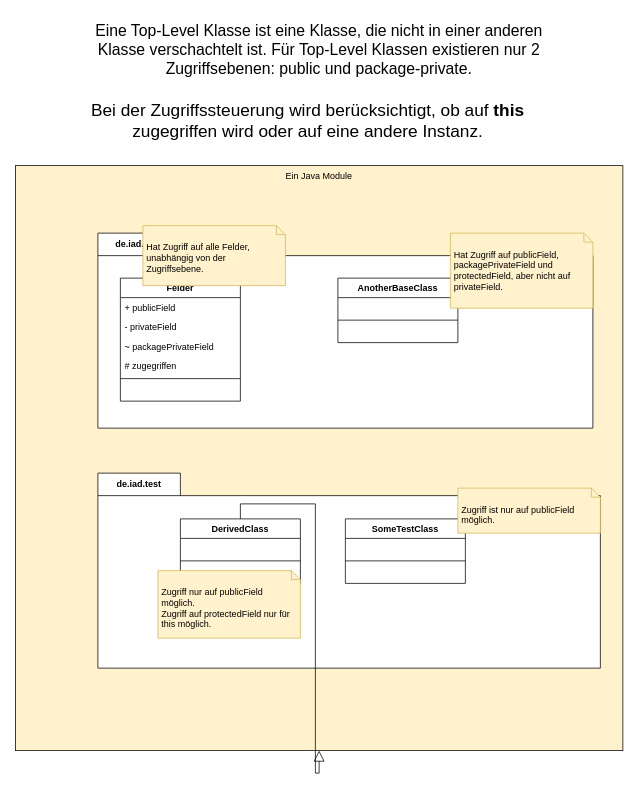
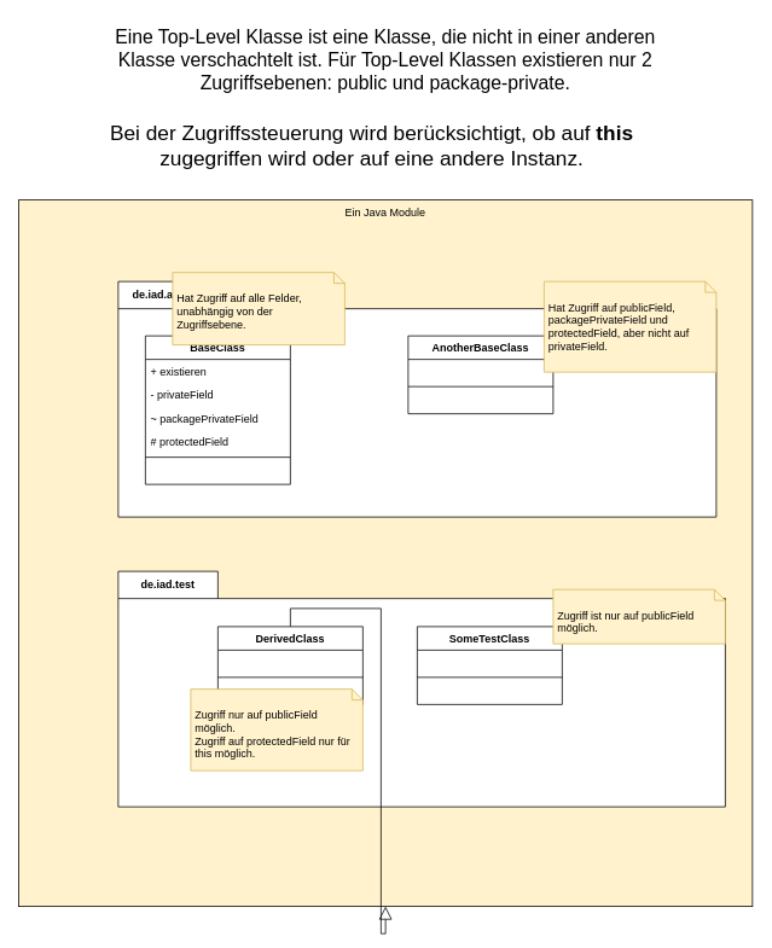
- <mxCell id="3" value="de.iad.wird" style="shape=folder;fontStyle=1;tabWidth=110;tabHeight=30;tabPosition=left;html=1;boundedLbl=1;labelInHeader=1;container=1;collapsible=0;recursiveResize=0;whiteSpace=wrap;" vertex="1" parent="1"><mxGeometry x="130" y="310" width="660" height="260" as="geometry" /></mxCell>
+ <mxCell id="3" value="de.iad.access" style="shape=folder;fontStyle=1;tabWidth=110;tabHeight=30;tabPosition=left;html=1;boundedLbl=1;labelInHeader=1;container=1;collapsible=0;recursiveResize=0;whiteSpace=wrap;" vertex="1" parent="1"><mxGeometry x="130" y="310" width="660" height="260" as="geometry" /></mxCell>
- <mxCell id="4" value="Felder" style="swimlane;fontStyle=1;align=center;verticalAlign=top;childLayout=stackLayout;horizontal=1;startSize=26;horizontalStack=0;resizeParent=1;resizeParentMax=0;resizeLast=0;collapsible=1;marginBottom=0;whiteSpace=wrap;html=1;" vertex="1" parent="3"><mxGeometry x="30" y="60" width="160" height="164" as="geometry" /></mxCell>
+ <mxCell id="4" value="BaseClass" style="swimlane;fontStyle=1;align=center;verticalAlign=top;childLayout=stackLayout;horizontal=1;startSize=26;horizontalStack=0;resizeParent=1;resizeParentMax=0;resizeLast=0;collapsible=1;marginBottom=0;whiteSpace=wrap;html=1;" vertex="1" parent="3"><mxGeometry x="30" y="60" width="160" height="164" as="geometry" /></mxCell>
- <mxCell id="5" value="+ publicField" style="text;strokeColor=none;fillColor=none;align=left;verticalAlign=top;spacingLeft=4;spacingRight=4;overflow=hidden;rotatable=0;points=[[0,0.5],[1,0.5]];portConstraint=eastwest;whiteSpace=wrap;html=1;" vertex="1" parent="4"><mxGeometry y="26" width="160" height="26" as="geometry" /></mxCell>
+ <mxCell id="5" value="+ existieren" style="text;strokeColor=none;fillColor=none;align=left;verticalAlign=top;spacingLeft=4;spacingRight=4;overflow=hidden;rotatable=0;points=[[0,0.5],[1,0.5]];portConstraint=eastwest;whiteSpace=wrap;html=1;" vertex="1" parent="4"><mxGeometry y="26" width="160" height="26" as="geometry" /></mxCell>
- <mxCell id="8" value="# zugegriffen" style="text;strokeColor=none;fillColor=none;align=left;verticalAlign=top;spacingLeft=4;spacingRight=4;overflow=hidden;rotatable=0;points=[[0,0.5],[1,0.5]];portConstraint=eastwest;whiteSpace=wrap;html=1;" vertex="1" parent="4"><mxGeometry y="104" width="160" height="26" as="geometry" /></mxCell>
+ <mxCell id="8" value="# protectedField" style="text;strokeColor=none;fillColor=none;align=left;verticalAlign=top;spacingLeft=4;spacingRight=4;overflow=hidden;rotatable=0;points=[[0,0.5],[1,0.5]];portConstraint=eastwest;whiteSpace=wrap;html=1;" vertex="1" parent="4"><mxGeometry y="104" width="160" height="26" as="geometry" /></mxCell>
